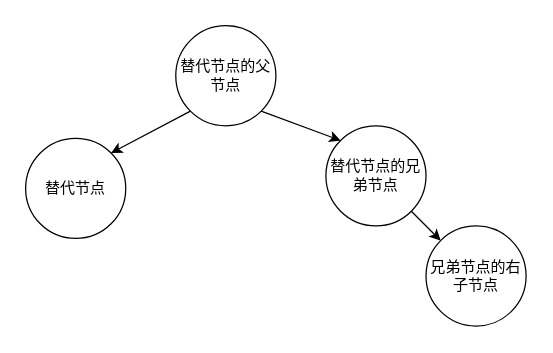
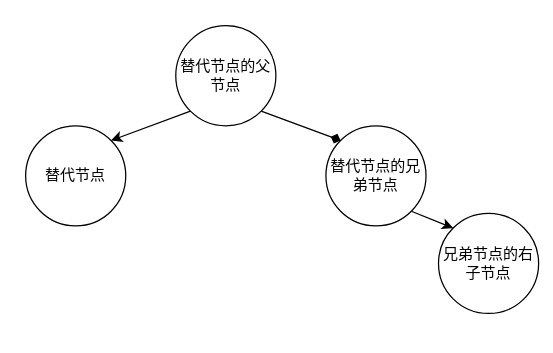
- <mxCell id="4" style="edgeStyle=none;html=1;exitX=1;exitY=1;exitDx=0;exitDy=0;entryX=0;entryY=0;entryDx=0;entryDy=0;" edge="1" parent="1" source="5" target="7"><mxGeometry relative="1" as="geometry" /></mxCell>
+ <mxCell id="4" style="edgeStyle=none;html=1;exitX=1;exitY=1;exitDx=0;exitDy=0;entryX=0;entryY=0;entryDx=0;entryDy=0;endArrow=diamond;" edge="1" parent="1" source="5" target="7"><mxGeometry relative="1" as="geometry" /></mxCell>
- <mxCell id="2" value="替代节点" style="ellipse;whiteSpace=wrap;html=1;aspect=fixed;" vertex="1" parent="1"><mxGeometry x="20" y="110" width="80" height="80" as="geometry" /></mxCell>
+ <mxCell id="2" value="替代节点" style="ellipse;whiteSpace=wrap;html=1;aspect=fixed;" vertex="1" parent="1"><mxGeometry x="20" y="100" width="80" height="80" as="geometry" /></mxCell>
- <mxCell id="8" value="兄弟节点的右子节点" style="ellipse;whiteSpace=wrap;html=1;aspect=fixed;" vertex="1" parent="1"><mxGeometry x="340" y="180" width="80" height="80" as="geometry" /></mxCell>
+ <mxCell id="8" value="兄弟节点的右子节点" style="ellipse;whiteSpace=wrap;html=1;aspect=fixed;" vertex="1" parent="1"><mxGeometry x="350" y="170" width="80" height="80" as="geometry" /></mxCell>
